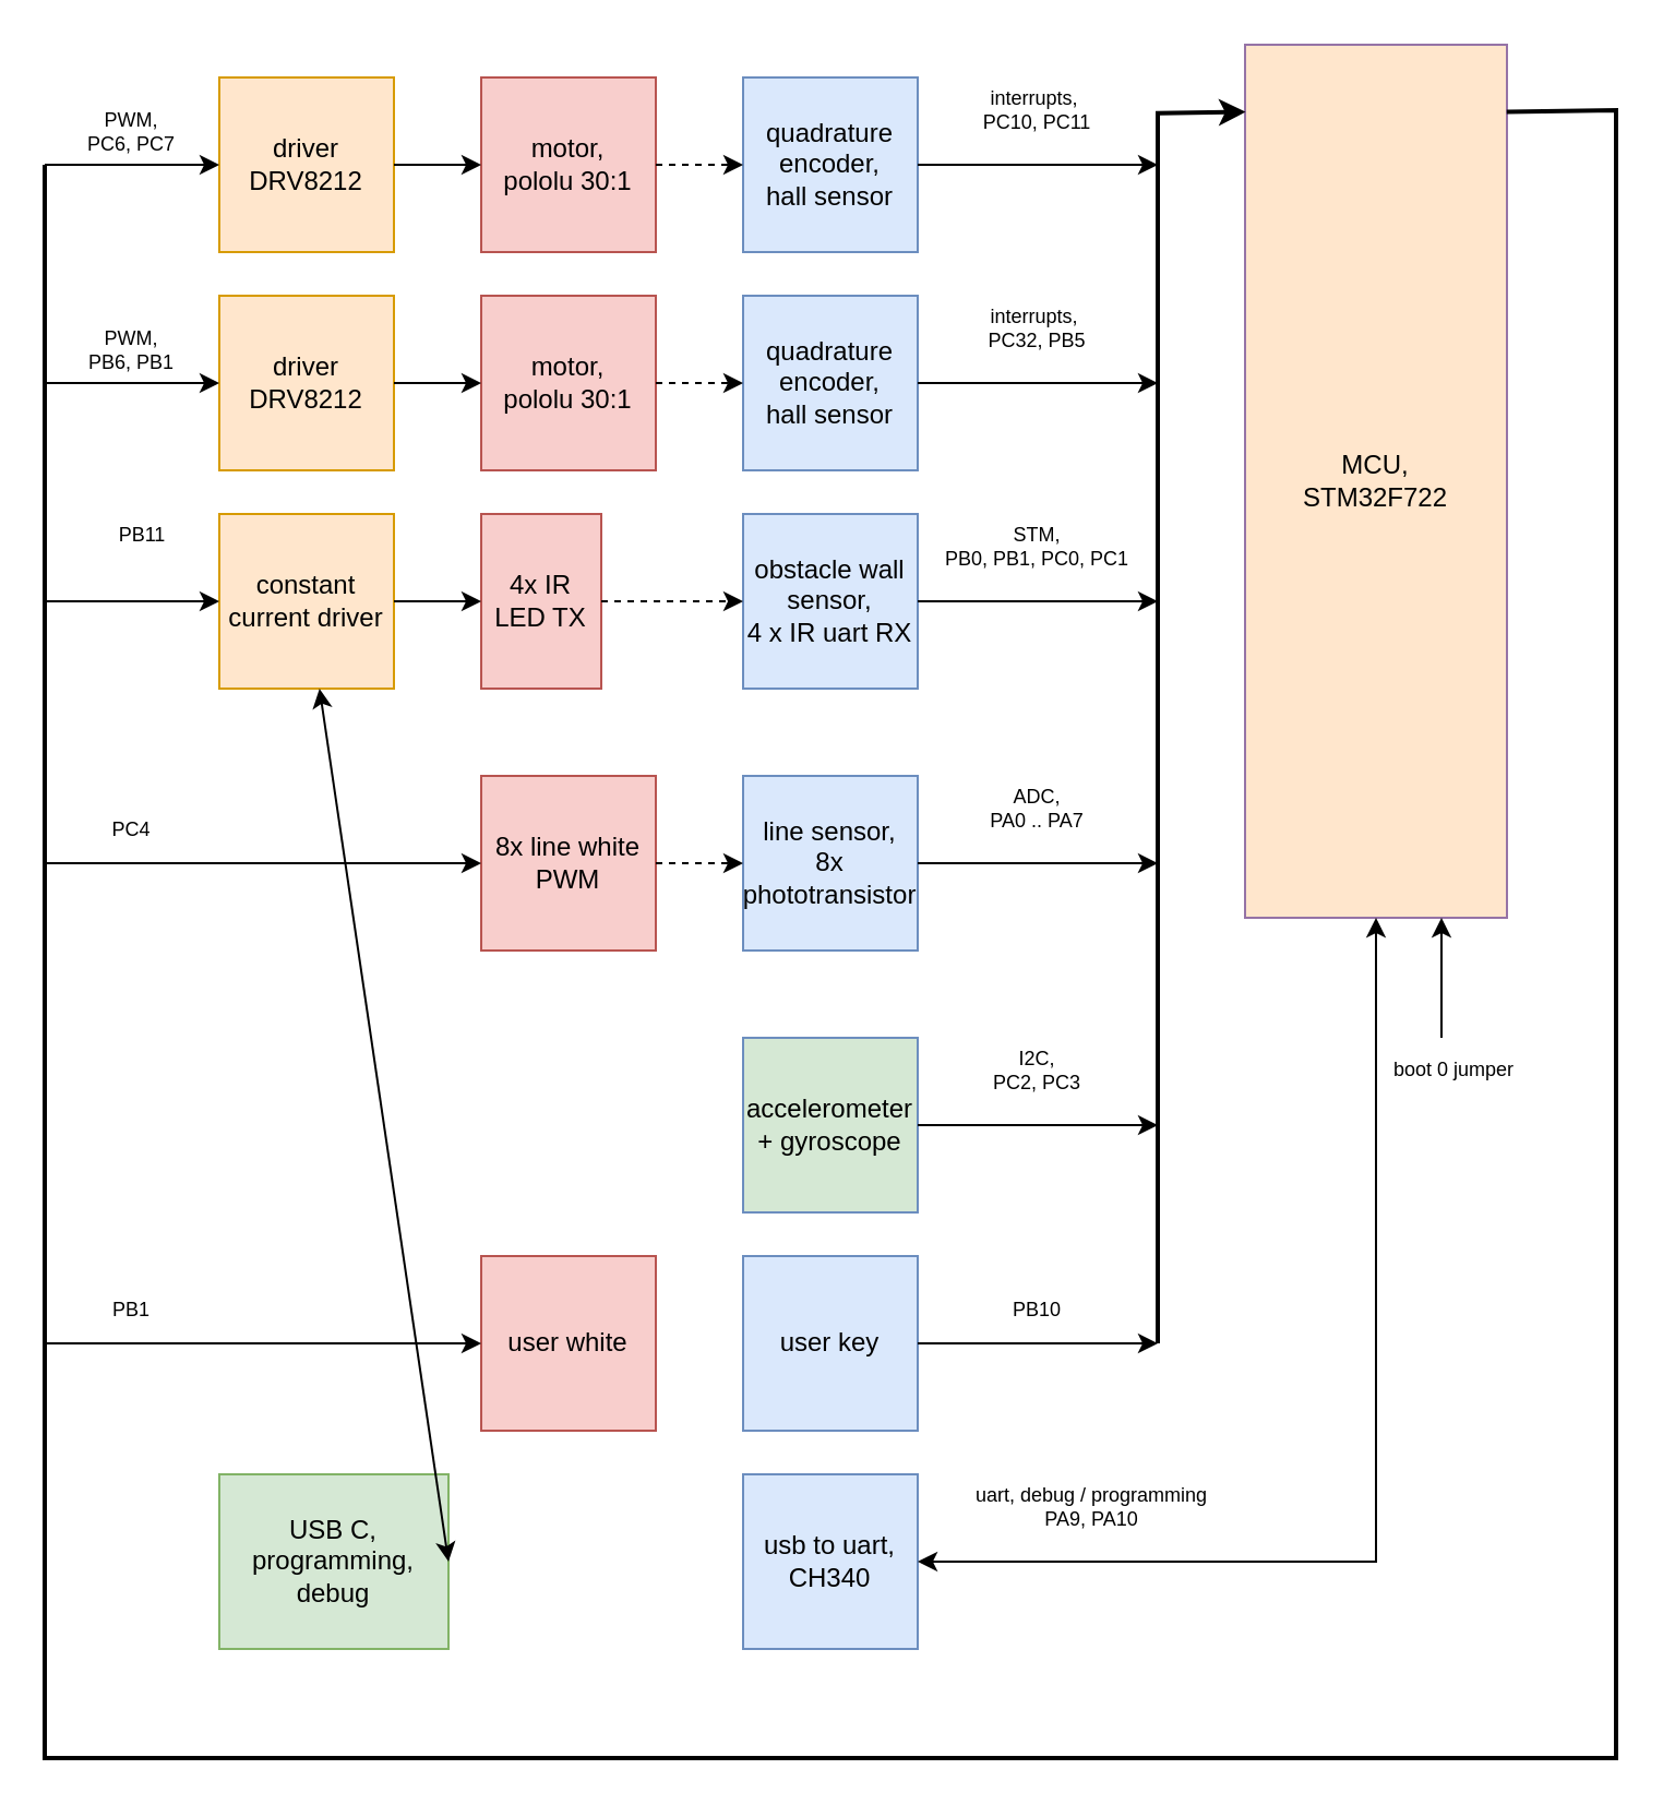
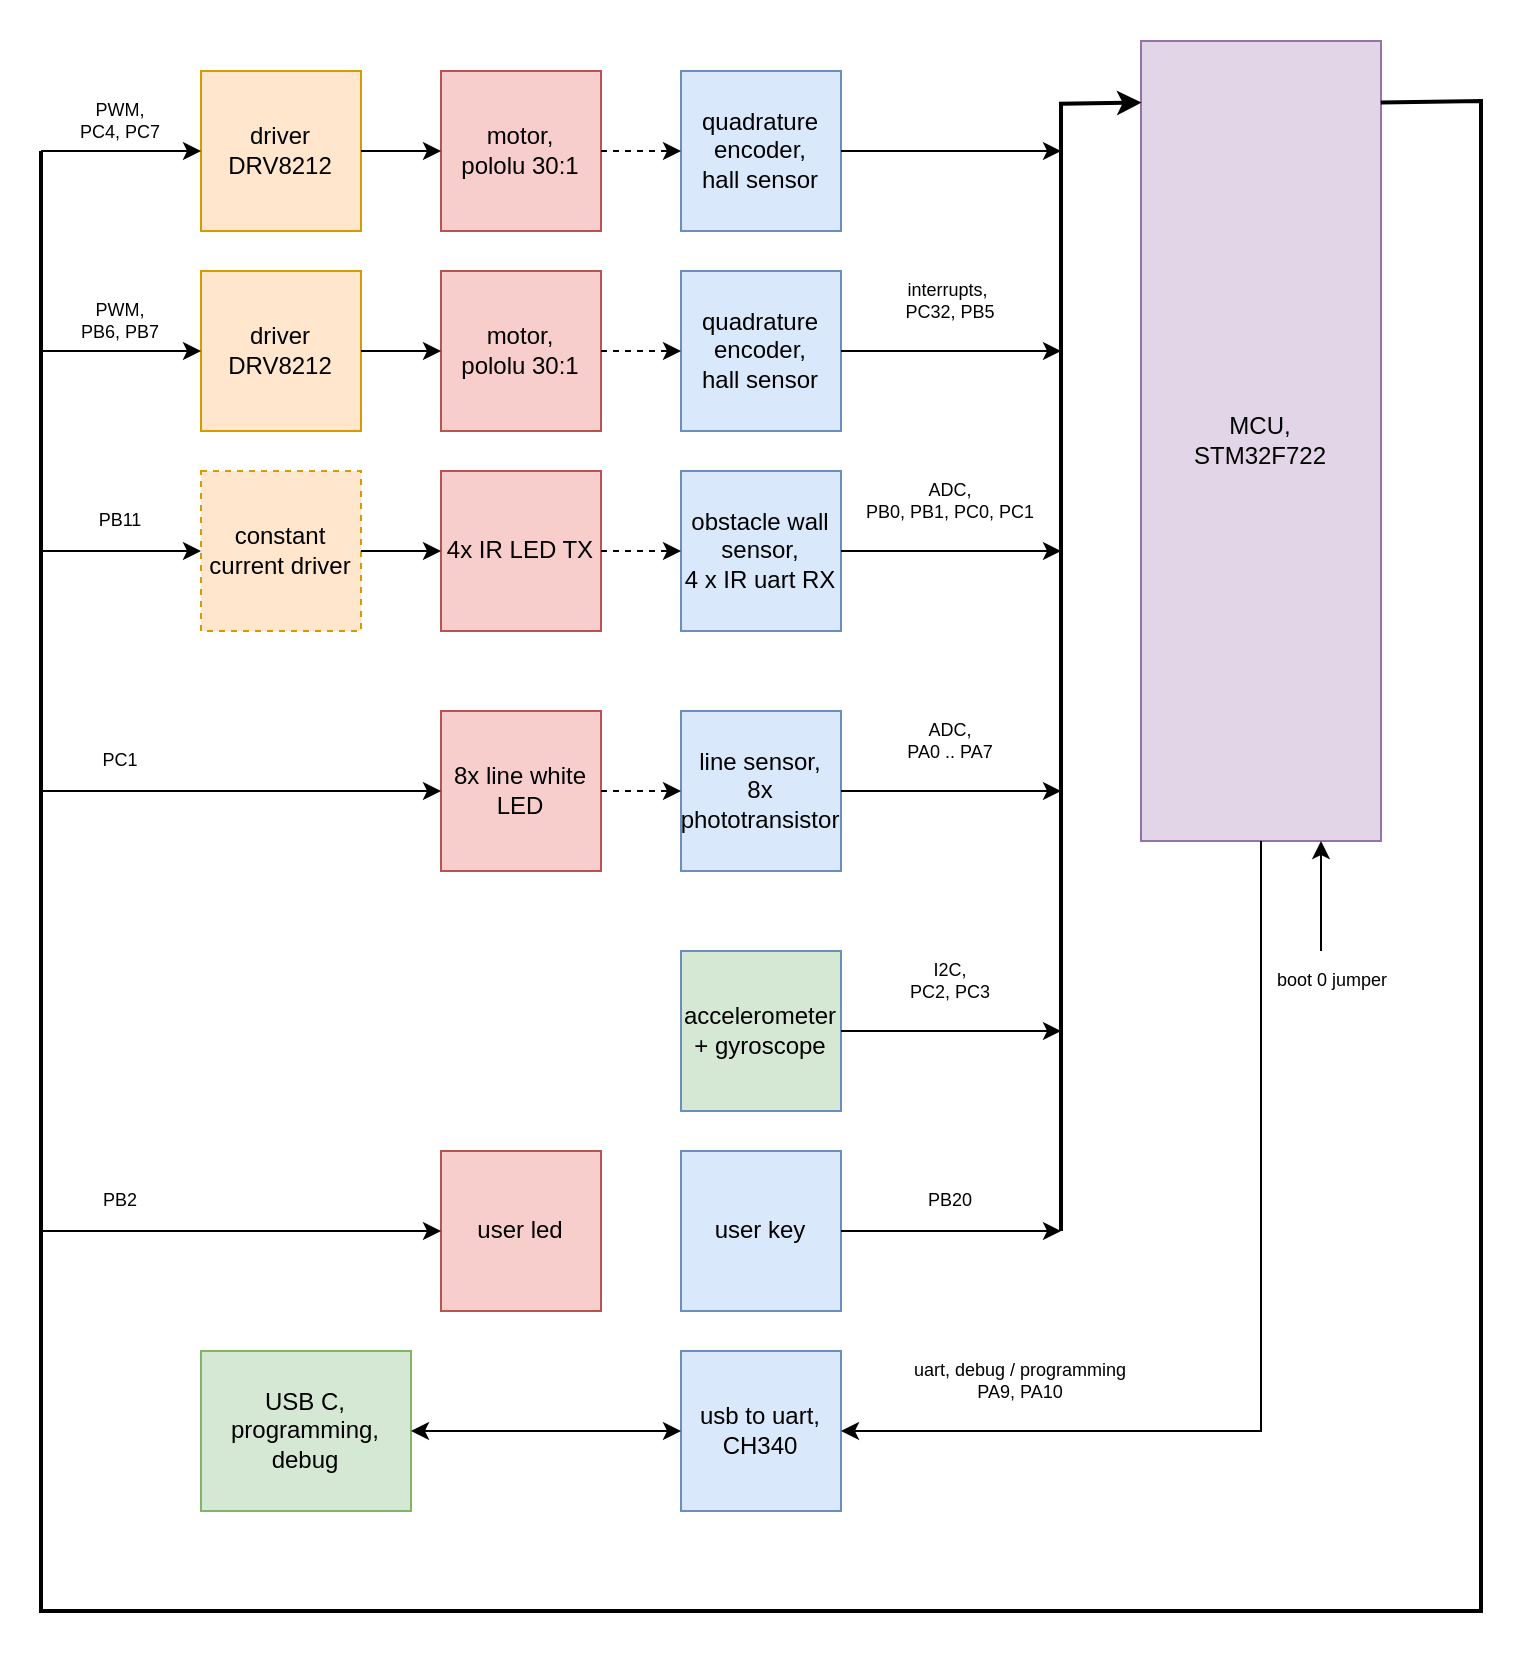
- <mxCell id="25" value="interrupts,&amp;nbsp;&lt;br style=&quot;font-size: 9px;&quot;&gt;PC10, PC11" style="text;html=1;strokeColor=none;fillColor=none;align=center;verticalAlign=middle;whiteSpace=wrap;rounded=0;fontSize=9;" vertex="1" parent="1"><mxGeometry x="440" y="35" width="70" height="30" as="geometry" /></mxCell>
- <mxCell id="51" value="PWM, &lt;br&gt;PC6, PC7" style="text;html=1;strokeColor=none;fillColor=none;align=center;verticalAlign=middle;whiteSpace=wrap;rounded=0;fontSize=9;" vertex="1" parent="1"><mxGeometry x="20" y="45" width="80" height="30" as="geometry" /></mxCell>
+ <mxCell id="51" value="PWM, &lt;br&gt;PC4, PC7" style="text;html=1;strokeColor=none;fillColor=none;align=center;verticalAlign=middle;whiteSpace=wrap;rounded=0;fontSize=9;" vertex="1" parent="1"><mxGeometry x="20" y="45" width="80" height="30" as="geometry" /></mxCell>
- <mxCell id="50" value="PWM, &lt;br&gt;PB6, PB1" style="text;html=1;strokeColor=none;fillColor=none;align=center;verticalAlign=middle;whiteSpace=wrap;rounded=0;fontSize=9;" vertex="1" parent="1"><mxGeometry x="20" y="145" width="80" height="30" as="geometry" /></mxCell>
+ <mxCell id="50" value="PWM, &lt;br&gt;PB6, PB7" style="text;html=1;strokeColor=none;fillColor=none;align=center;verticalAlign=middle;whiteSpace=wrap;rounded=0;fontSize=9;" vertex="1" parent="1"><mxGeometry x="20" y="145" width="80" height="30" as="geometry" /></mxCell>
- <mxCell id="2" value="MCU,&lt;br style=&quot;border-color: var(--border-color);&quot;&gt;STM32F722&lt;br&gt;" style="rounded=0;whiteSpace=wrap;html=1;fillColor=#ffe6cc;strokeColor=#9673a6;strokeWidth=1;" vertex="1" parent="1"><mxGeometry x="570" y="20" width="120" height="400" as="geometry" /></mxCell>
+ <mxCell id="2" value="MCU,&lt;br style=&quot;border-color: var(--border-color);&quot;&gt;STM32F722&lt;br&gt;" style="rounded=0;whiteSpace=wrap;html=1;fillColor=#e1d5e7;strokeColor=#9673a6;strokeWidth=1;" vertex="1" parent="1"><mxGeometry x="570" y="20" width="120" height="400" as="geometry" /></mxCell>
- <mxCell id="48" value="PB11" style="text;html=1;strokeColor=none;fillColor=none;align=center;verticalAlign=middle;whiteSpace=wrap;rounded=0;fontSize=9;" vertex="1" parent="1"><mxGeometry x="45" y="230" width="40" height="30" as="geometry" /></mxCell>
+ <mxCell id="48" value="PB11" style="text;html=1;strokeColor=none;fillColor=none;align=center;verticalAlign=middle;whiteSpace=wrap;rounded=0;fontSize=9;" vertex="1" parent="1"><mxGeometry x="40" y="245" width="40" height="30" as="geometry" /></mxCell>
- <mxCell id="27" value="STM,&lt;br&gt;PB0, PB1, PC0, PC1" style="text;html=1;strokeColor=none;fillColor=none;align=center;verticalAlign=middle;whiteSpace=wrap;rounded=0;fontSize=9;" vertex="1" parent="1"><mxGeometry x="430" y="235" width="90" height="30" as="geometry" /></mxCell>
+ <mxCell id="27" value="ADC,&lt;br&gt;PB0, PB1, PC0, PC1" style="text;html=1;strokeColor=none;fillColor=none;align=center;verticalAlign=middle;whiteSpace=wrap;rounded=0;fontSize=9;" vertex="1" parent="1"><mxGeometry x="430" y="235" width="90" height="30" as="geometry" /></mxCell>
- <mxCell id="13" value="constant current driver" style="whiteSpace=wrap;html=1;aspect=fixed;fillColor=#ffe6cc;strokeColor=#d79b00;" vertex="1" parent="1"><mxGeometry x="100" y="235" width="80" height="80" as="geometry" /></mxCell>
+ <mxCell id="13" value="constant current driver" style="whiteSpace=wrap;html=1;aspect=fixed;fillColor=#ffe6cc;strokeColor=#d79b00;dashed=1;" vertex="1" parent="1"><mxGeometry x="100" y="235" width="80" height="80" as="geometry" /></mxCell>
- <mxCell id="14" value="4x IR LED TX" style="whiteSpace=wrap;html=1;aspect=fixed;fillColor=#f8cecc;strokeColor=#b85450;" vertex="1" parent="1"><mxGeometry x="220" y="235" width="55" height="80" as="geometry" /></mxCell>
+ <mxCell id="14" value="4x IR LED TX" style="whiteSpace=wrap;html=1;aspect=fixed;fillColor=#f8cecc;strokeColor=#b85450;" vertex="1" parent="1"><mxGeometry x="220" y="235" width="80" height="80" as="geometry" /></mxCell>
- <mxCell id="46" value="PC4" style="text;html=1;strokeColor=none;fillColor=none;align=center;verticalAlign=middle;whiteSpace=wrap;rounded=0;fontSize=9;" vertex="1" parent="1"><mxGeometry x="40" y="365" width="40" height="30" as="geometry" /></mxCell>
+ <mxCell id="46" value="PC1" style="text;html=1;strokeColor=none;fillColor=none;align=center;verticalAlign=middle;whiteSpace=wrap;rounded=0;fontSize=9;" vertex="1" parent="1"><mxGeometry x="40" y="365" width="40" height="30" as="geometry" /></mxCell>
- <mxCell id="17" value="8x line white PWM" style="whiteSpace=wrap;html=1;aspect=fixed;fillColor=#f8cecc;strokeColor=#b85450;" vertex="1" parent="1"><mxGeometry x="220" y="355" width="80" height="80" as="geometry" /></mxCell>
+ <mxCell id="17" value="8x line white LED" style="whiteSpace=wrap;html=1;aspect=fixed;fillColor=#f8cecc;strokeColor=#b85450;" vertex="1" parent="1"><mxGeometry x="220" y="355" width="80" height="80" as="geometry" /></mxCell>
- <mxCell id="36" value="" style="endArrow=classic;html=1;rounded=0;exitX=1;exitY=0.5;exitDx=0;exitDy=0;entryX=0.5;entryY=1;entryDx=0;entryDy=0;startArrow=classic;startFill=1;" edge="1" parent="1" source="33" target="2"><mxGeometry width="50" height="50" relative="1" as="geometry"><mxPoint x="490" y="605" as="sourcePoint" /><mxPoint x="540" y="555" as="targetPoint" /><Array as="points"><mxPoint x="630" y="715" /></Array></mxGeometry></mxCell>
+ <mxCell id="36" value="" style="endArrow=none;html=1;rounded=0;exitX=1;exitY=0.5;exitDx=0;exitDy=0;entryX=0.5;entryY=1;entryDx=0;entryDy=0;startArrow=classic;startFill=1;" edge="1" parent="1" source="33" target="2"><mxGeometry width="50" height="50" relative="1" as="geometry"><mxPoint x="490" y="605" as="sourcePoint" /><mxPoint x="540" y="555" as="targetPoint" /><Array as="points"><mxPoint x="630" y="715" /></Array></mxGeometry></mxCell>
- <mxCell id="35" value="" style="endArrow=classic;html=1;rounded=0;exitX=1;exitY=0.5;exitDx=0;exitDy=0;startArrow=classic;startFill=1;" edge="1" parent="1" source="34" target="13"><mxGeometry width="50" height="50" relative="1" as="geometry"><mxPoint x="200" y="555" as="sourcePoint" /><mxPoint x="250" y="505" as="targetPoint" /></mxGeometry></mxCell>
+ <mxCell id="35" value="" style="endArrow=classic;html=1;rounded=0;entryX=0;entryY=0.5;entryDx=0;entryDy=0;exitX=1;exitY=0.5;exitDx=0;exitDy=0;startArrow=classic;startFill=1;" edge="1" parent="1" source="34" target="33"><mxGeometry width="50" height="50" relative="1" as="geometry"><mxPoint x="200" y="555" as="sourcePoint" /><mxPoint x="250" y="505" as="targetPoint" /></mxGeometry></mxCell>
- <mxCell id="43" value="PB1" style="text;html=1;strokeColor=none;fillColor=none;align=center;verticalAlign=middle;whiteSpace=wrap;rounded=0;fontSize=9;" vertex="1" parent="1"><mxGeometry x="40" y="585" width="40" height="30" as="geometry" /></mxCell>
+ <mxCell id="43" value="PB2" style="text;html=1;strokeColor=none;fillColor=none;align=center;verticalAlign=middle;whiteSpace=wrap;rounded=0;fontSize=9;" vertex="1" parent="1"><mxGeometry x="40" y="585" width="40" height="30" as="geometry" /></mxCell>
- <mxCell id="39" value="PB10" style="text;html=1;strokeColor=none;fillColor=none;align=center;verticalAlign=middle;whiteSpace=wrap;rounded=0;fontSize=9;" vertex="1" parent="1"><mxGeometry x="415" y="585" width="120" height="30" as="geometry" /></mxCell>
+ <mxCell id="39" value="PB20" style="text;html=1;strokeColor=none;fillColor=none;align=center;verticalAlign=middle;whiteSpace=wrap;rounded=0;fontSize=9;" vertex="1" parent="1"><mxGeometry x="415" y="585" width="120" height="30" as="geometry" /></mxCell>
- <mxCell id="40" value="user white" style="whiteSpace=wrap;html=1;aspect=fixed;fillColor=#f8cecc;strokeColor=#b85450;" vertex="1" parent="1"><mxGeometry x="220" y="575" width="80" height="80" as="geometry" /></mxCell>
+ <mxCell id="40" value="user led" style="whiteSpace=wrap;html=1;aspect=fixed;fillColor=#f8cecc;strokeColor=#b85450;" vertex="1" parent="1"><mxGeometry x="220" y="575" width="80" height="80" as="geometry" /></mxCell>
- <mxCell id="37" value="uart, debug / programming&lt;br&gt;PA9, PA10" style="text;html=1;strokeColor=none;fillColor=none;align=center;verticalAlign=middle;whiteSpace=wrap;rounded=0;fontSize=9;" vertex="1" parent="1"><mxGeometry x="440" y="675" width="120" height="30" as="geometry" /></mxCell>
+ <mxCell id="37" value="uart, debug / programming&lt;br&gt;PA9, PA10" style="text;html=1;strokeColor=none;fillColor=none;align=center;verticalAlign=middle;whiteSpace=wrap;rounded=0;fontSize=9;" vertex="1" parent="1"><mxGeometry x="450" y="675" width="120" height="30" as="geometry" /></mxCell>
